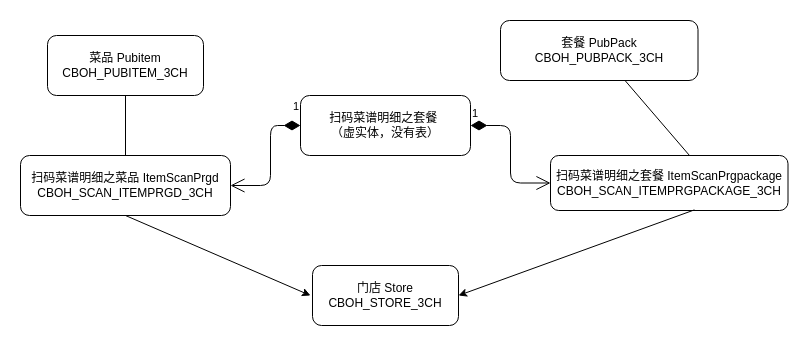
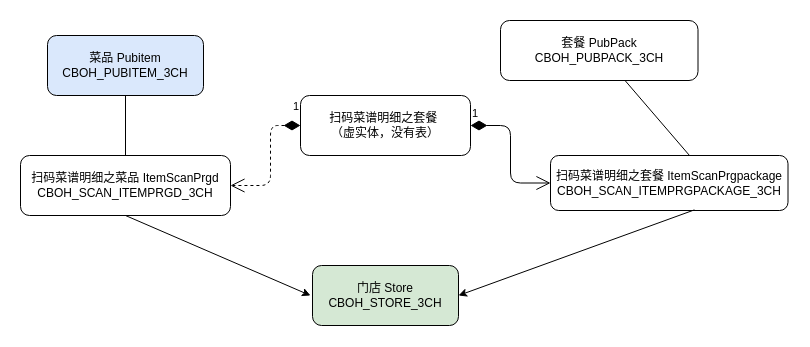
- <mxCell id="3" value="菜品 Pubitem&lt;br&gt;CBOH_PUBITEM_3CH" style="rounded=1;whiteSpace=wrap;html=1;" parent="1" vertex="1"><mxGeometry x="47" y="35" width="156" height="60" as="geometry" /></mxCell>
+ <mxCell id="3" value="菜品 Pubitem&lt;br&gt;CBOH_PUBITEM_3CH" style="rounded=1;whiteSpace=wrap;html=1;fillColor=#dae8fc;" parent="1" vertex="1"><mxGeometry x="47" y="35" width="156" height="60" as="geometry" /></mxCell>
- <mxCell id="9" value="1" style="endArrow=open;html=1;endSize=12;startArrow=diamondThin;startSize=14;startFill=1;edgeStyle=orthogonalEdgeStyle;align=left;verticalAlign=bottom;exitX=0;exitY=0.5;exitDx=0;exitDy=0;entryX=1;entryY=0.5;entryDx=0;entryDy=0;" parent="1" source="2" target="5" edge="1"><mxGeometry x="-0.857" y="-10" relative="1" as="geometry"><mxPoint x="320" y="85" as="sourcePoint" /><mxPoint x="270" y="195" as="targetPoint" /><Array as="points"><mxPoint x="270" y="125" /><mxPoint x="270" y="185" /></Array><mxPoint as="offset" /></mxGeometry></mxCell>
+ <mxCell id="9" value="1" style="endArrow=open;html=1;endSize=12;startArrow=diamondThin;startSize=14;startFill=1;edgeStyle=orthogonalEdgeStyle;align=left;verticalAlign=bottom;exitX=0;exitY=0.5;exitDx=0;exitDy=0;entryX=1;entryY=0.5;entryDx=0;entryDy=0;dashed=1;" parent="1" source="2" target="5" edge="1"><mxGeometry x="-0.857" y="-10" relative="1" as="geometry"><mxPoint x="320" y="85" as="sourcePoint" /><mxPoint x="270" y="195" as="targetPoint" /><Array as="points"><mxPoint x="270" y="125" /><mxPoint x="270" y="185" /></Array><mxPoint as="offset" /></mxGeometry></mxCell>
- <mxCell id="11" value="门店 Store&lt;br&gt;CBOH_STORE_3CH" style="rounded=1;whiteSpace=wrap;html=1;" vertex="1" parent="1"><mxGeometry x="312" y="265" width="146" height="60" as="geometry" /></mxCell>
+ <mxCell id="11" value="门店 Store&lt;br&gt;CBOH_STORE_3CH" style="rounded=1;whiteSpace=wrap;html=1;fillColor=#d5e8d4;" vertex="1" parent="1"><mxGeometry x="312" y="265" width="146" height="60" as="geometry" /></mxCell>
